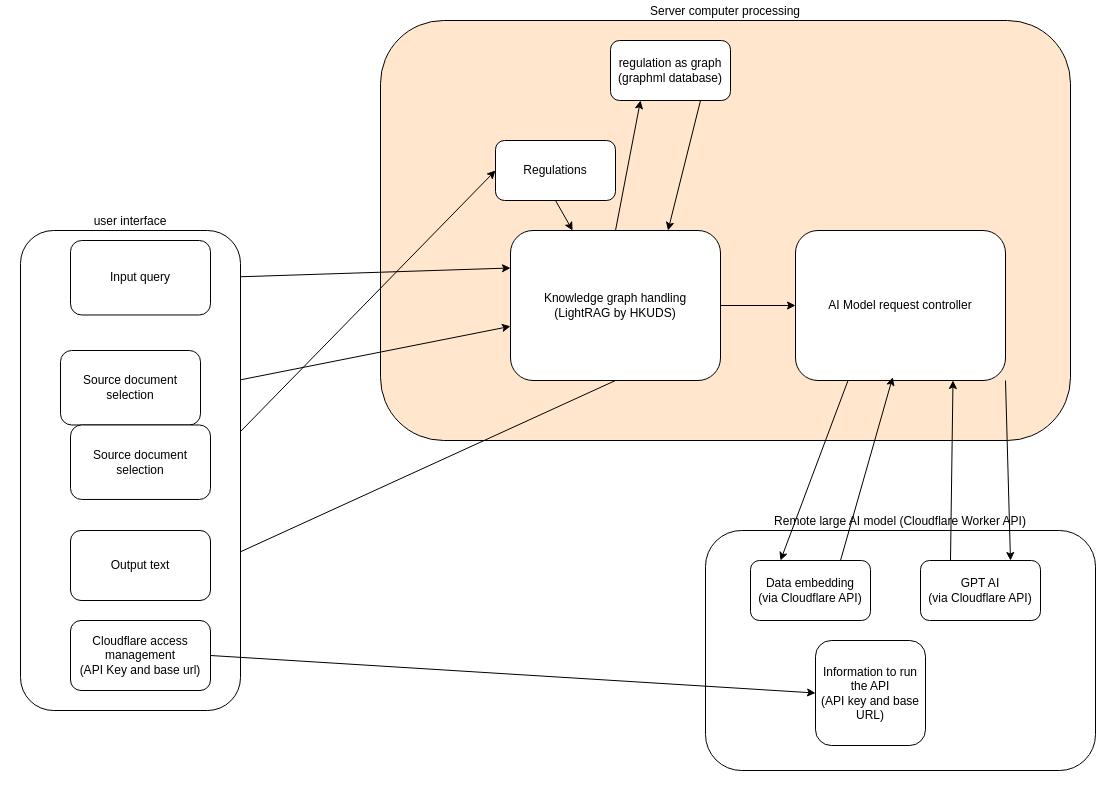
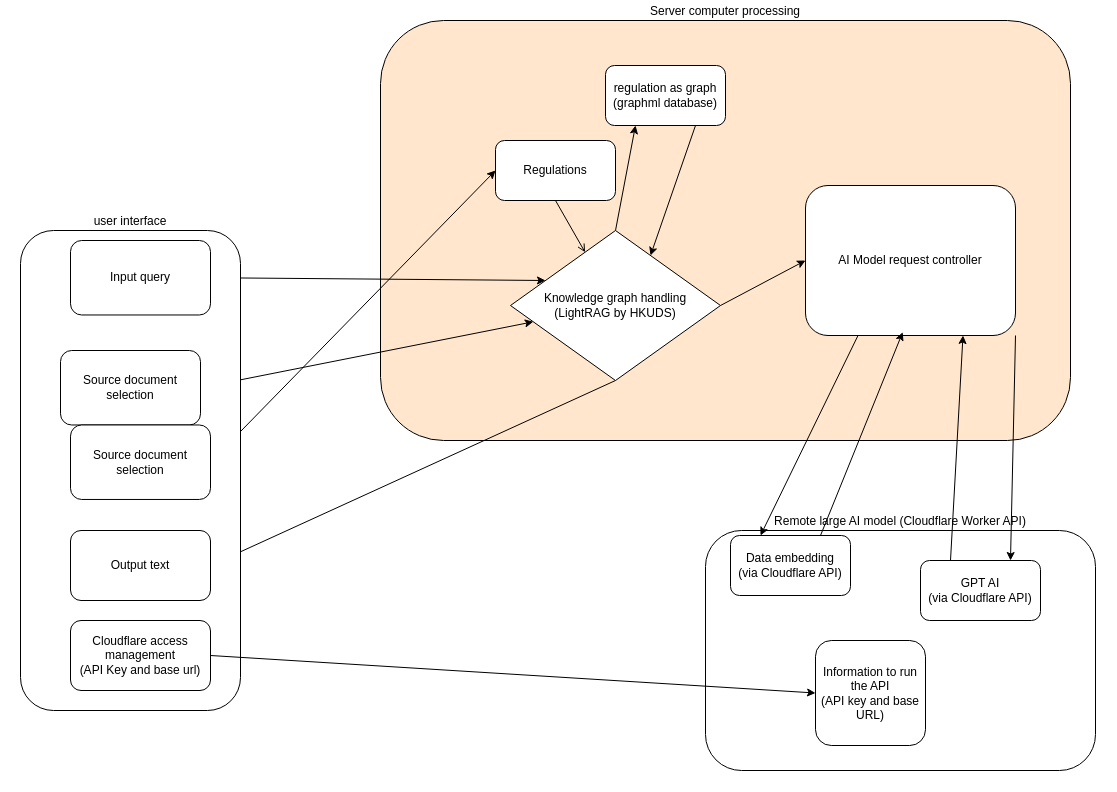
- <mxCell id="15" value="&lt;div&gt;regulation as graph&lt;/div&gt;&lt;div&gt;(graphml database)&lt;/div&gt;" style="rounded=1;whiteSpace=wrap;html=1;" vertex="1" parent="1"><mxGeometry x="610" y="40" width="120" height="60" as="geometry" /></mxCell>
+ <mxCell id="15" value="&lt;div&gt;regulation as graph&lt;/div&gt;&lt;div&gt;(graphml database)&lt;/div&gt;" style="rounded=1;whiteSpace=wrap;html=1;" vertex="1" parent="1"><mxGeometry x="605" y="65" width="120" height="60" as="geometry" /></mxCell>
- <mxCell id="5" style="rounded=0;orthogonalLoop=1;jettySize=auto;html=1;exitX=0.5;exitY=1;exitDx=0;exitDy=0;" edge="1" parent="1" source="6" target="10"><mxGeometry relative="1" as="geometry" /></mxCell>
+ <mxCell id="5" style="rounded=0;orthogonalLoop=1;jettySize=auto;html=1;exitX=0.5;exitY=1;exitDx=0;exitDy=0;endArrow=open;" edge="1" parent="1" source="6" target="10"><mxGeometry relative="1" as="geometry" /></mxCell>
- <mxCell id="10" value="&lt;div&gt;Knowledge graph handling&lt;/div&gt;&lt;div&gt;(LightRAG by HKUDS)&lt;/div&gt;" style="rounded=1;whiteSpace=wrap;html=1;" vertex="1" parent="1"><mxGeometry x="510" y="230" width="210" height="150" as="geometry" /></mxCell>
+ <mxCell id="10" value="&lt;div&gt;Knowledge graph handling&lt;/div&gt;&lt;div&gt;(LightRAG by HKUDS)&lt;/div&gt;" style="rhombus;whiteSpace=wrap;html=1;" vertex="1" parent="1"><mxGeometry x="510" y="230" width="210" height="150" as="geometry" /></mxCell>
- <mxCell id="30" value="AI Model request controller" style="rounded=1;whiteSpace=wrap;html=1;" vertex="1" parent="1"><mxGeometry x="795" y="230" width="210" height="150" as="geometry" /></mxCell>
+ <mxCell id="30" value="AI Model request controller" style="rounded=1;whiteSpace=wrap;html=1;" vertex="1" parent="1"><mxGeometry x="805" y="185" width="210" height="150" as="geometry" /></mxCell>
- <mxCell id="11" value="&lt;div&gt;Data embedding&lt;/div&gt;&lt;div&gt;(via Cloudflare API)&lt;/div&gt;" style="rounded=1;whiteSpace=wrap;html=1;" vertex="1" parent="1"><mxGeometry x="750" y="560" width="120" height="60" as="geometry" /></mxCell>
+ <mxCell id="11" value="&lt;div&gt;Data embedding&lt;/div&gt;&lt;div&gt;(via Cloudflare API)&lt;/div&gt;" style="rounded=1;whiteSpace=wrap;html=1;" vertex="1" parent="1"><mxGeometry x="730" y="535" width="120" height="60" as="geometry" /></mxCell>
